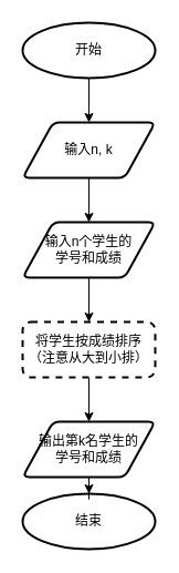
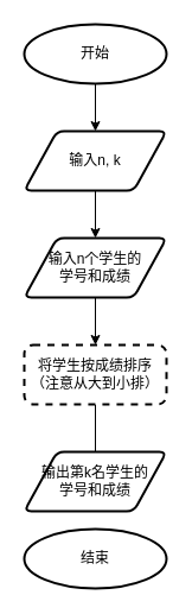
- <mxCell id="9" value="" style="edgeStyle=orthogonalEdgeStyle;rounded=0;orthogonalLoop=1;jettySize=auto;html=1;" edge="1" parent="1" source="10" target="12"><mxGeometry relative="1" as="geometry" /></mxCell>
+ <mxCell id="9" value="" style="edgeStyle=orthogonalEdgeStyle;rounded=0;orthogonalLoop=1;jettySize=auto;html=1;endArrow=none;" edge="1" parent="1" source="10" target="12"><mxGeometry relative="1" as="geometry" /></mxCell>
- <mxCell id="11" value="" style="edgeStyle=orthogonalEdgeStyle;rounded=0;orthogonalLoop=1;jettySize=auto;html=1;" edge="1" parent="1" source="12" target="4"><mxGeometry relative="1" as="geometry" /></mxCell>
